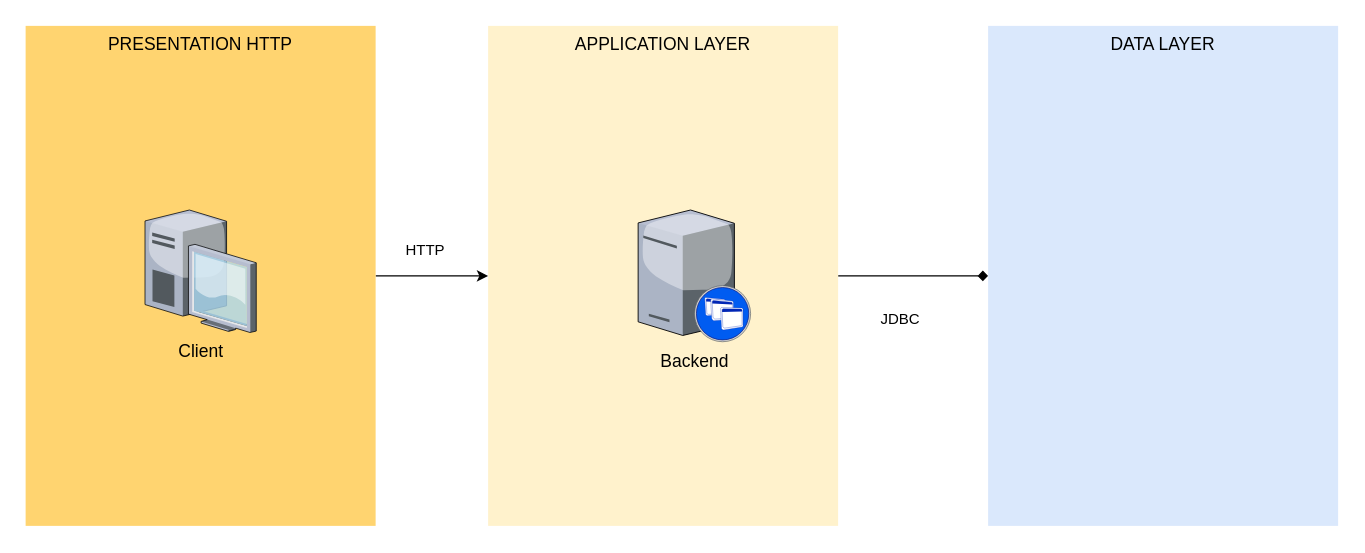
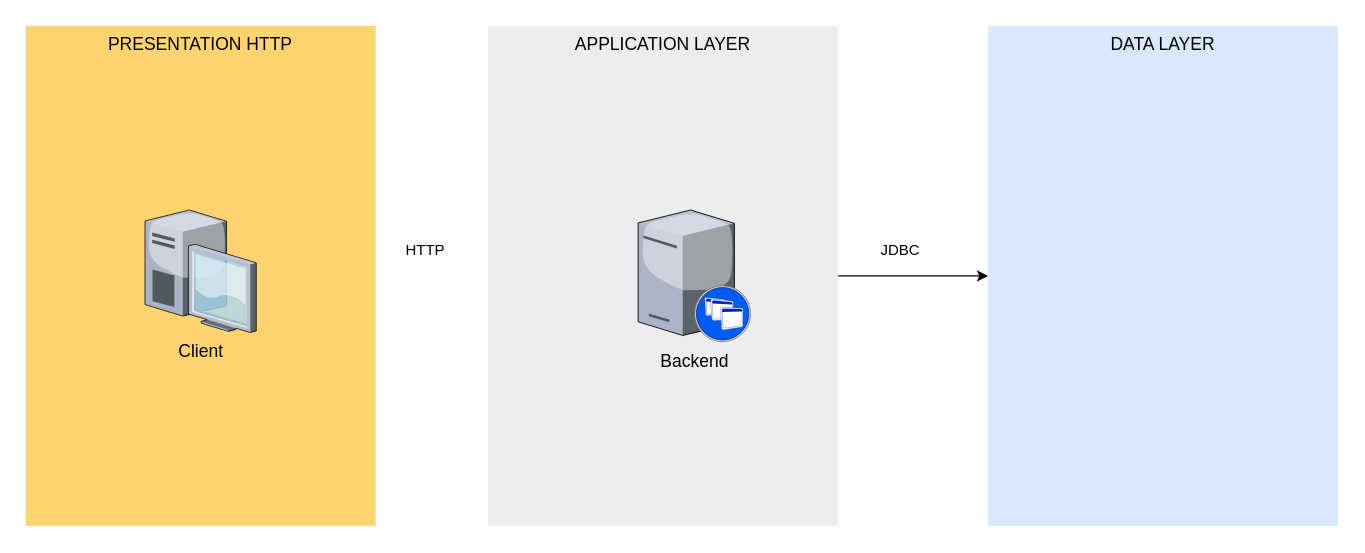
- <mxCell id="3" value="APPLICATION LAYER&lt;br&gt;" style="whiteSpace=wrap;html=1;fillColor=#fff2cc;fontSize=14;strokeColor=none;verticalAlign=top;" parent="1" vertex="1"><mxGeometry x="390" y="20" width="280" height="400" as="geometry" /></mxCell>
+ <mxCell id="3" value="APPLICATION LAYER&lt;br&gt;" style="whiteSpace=wrap;html=1;fillColor=#EDEDED;fontSize=14;strokeColor=none;verticalAlign=top;" parent="1" vertex="1"><mxGeometry x="390" y="20" width="280" height="400" as="geometry" /></mxCell>
- <mxCell id="5" value="" style="edgeStyle=orthogonalEdgeStyle;rounded=0;orthogonalLoop=1;jettySize=auto;html=1;" edge="1" parent="1" source="6" target="3"><mxGeometry relative="1" as="geometry" /></mxCell>
- <mxCell id="2" value="" style="edgeStyle=orthogonalEdgeStyle;rounded=0;orthogonalLoop=1;jettySize=auto;html=1;endArrow=diamond;" edge="1" parent="1" source="3" target="4"><mxGeometry relative="1" as="geometry" /></mxCell>
+ <mxCell id="2" value="" style="edgeStyle=orthogonalEdgeStyle;rounded=0;orthogonalLoop=1;jettySize=auto;html=1;" edge="1" parent="1" source="3" target="4"><mxGeometry relative="1" as="geometry" /></mxCell>
- <mxCell id="10" value="JDBC" style="text;html=1;strokeColor=none;fillColor=none;align=center;verticalAlign=middle;whiteSpace=wrap;rounded=0;" vertex="1" parent="1"><mxGeometry x="700" y="245" width="40" height="20" as="geometry" /></mxCell>
+ <mxCell id="10" value="JDBC" style="text;html=1;strokeColor=none;fillColor=none;align=center;verticalAlign=middle;whiteSpace=wrap;rounded=0;" vertex="1" parent="1"><mxGeometry x="700" y="190" width="40" height="20" as="geometry" /></mxCell>
